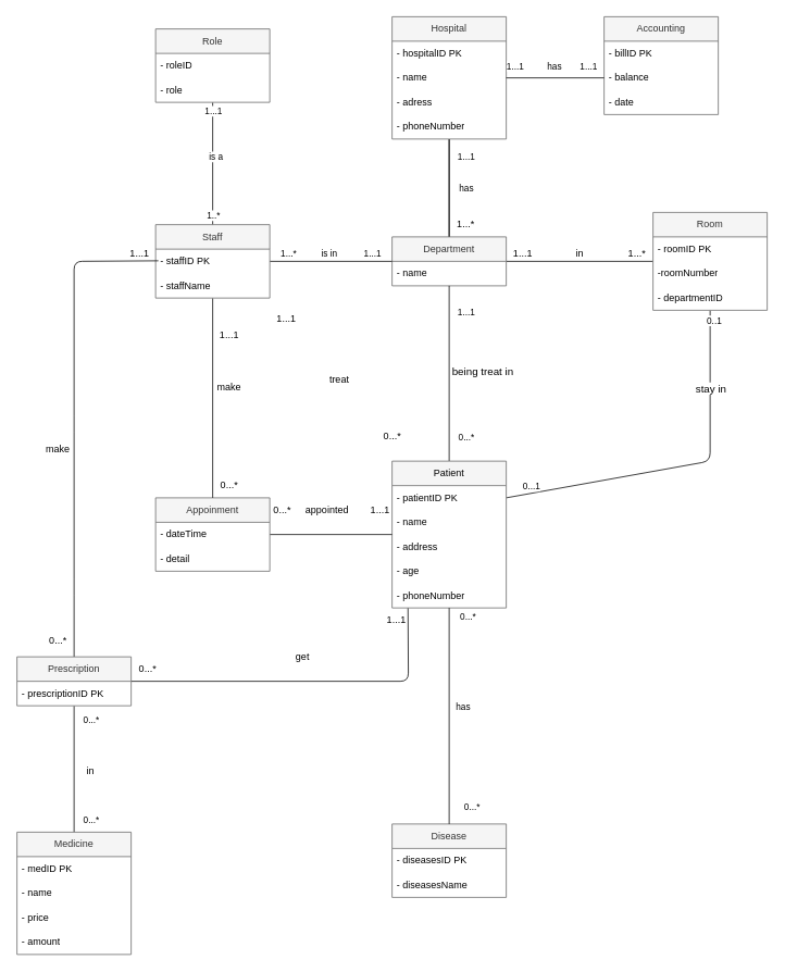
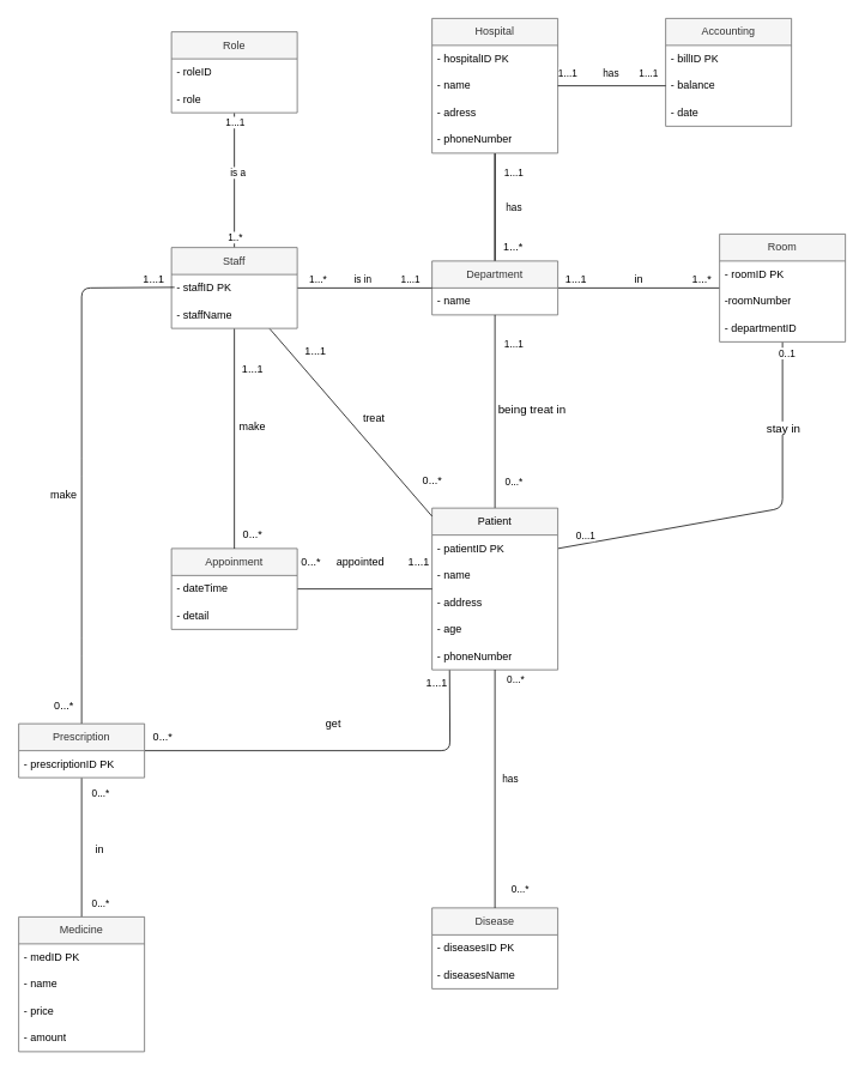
+ <mxCell id="39" style="edgeStyle=none;html=1;labelBackgroundColor=default;labelBorderColor=none;strokeColor=#000000;strokeWidth=1;fontColor=#000000;endArrow=none;endFill=0;" parent="1" source="44" target="24" edge="1"><mxGeometry relative="1" as="geometry" /></mxCell>
